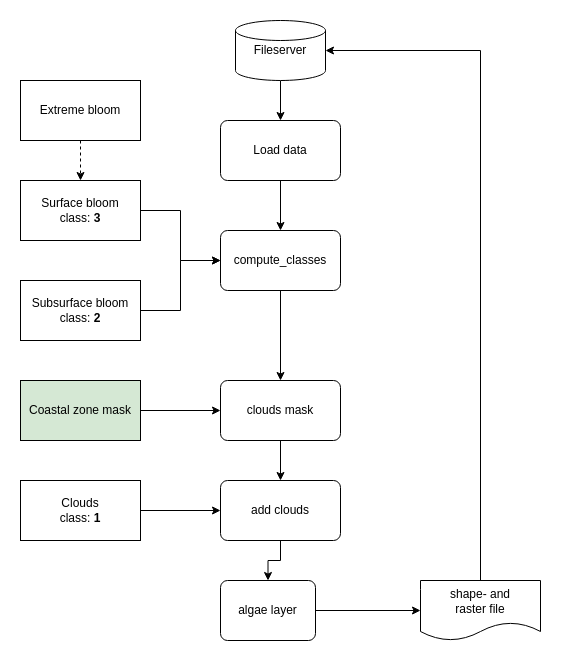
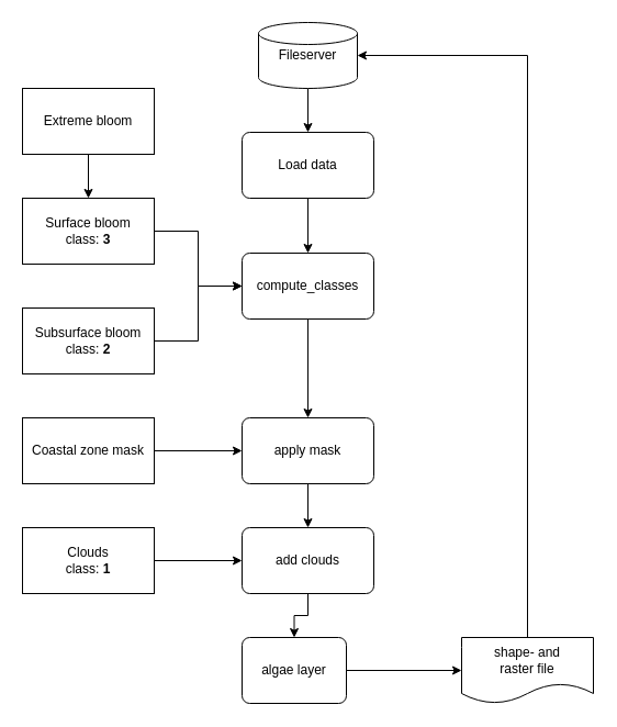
- <mxCell id="18" value="" style="edgeStyle=orthogonalEdgeStyle;rounded=0;orthogonalLoop=1;jettySize=auto;html=1;dashed=1;" edge="1" parent="1" source="19" target="17"><mxGeometry relative="1" as="geometry" /></mxCell>
+ <mxCell id="18" value="" style="edgeStyle=orthogonalEdgeStyle;rounded=0;orthogonalLoop=1;jettySize=auto;html=1;" edge="1" parent="1" source="19" target="17"><mxGeometry relative="1" as="geometry" /></mxCell>
- <mxCell id="21" value="Coastal zone mask" style="rounded=0;whiteSpace=wrap;html=1;fillColor=#d5e8d4;" parent="1" vertex="1"><mxGeometry x="20" y="380" width="120" height="60" as="geometry" /></mxCell>
+ <mxCell id="21" value="Coastal zone mask" style="rounded=0;whiteSpace=wrap;html=1;" parent="1" vertex="1"><mxGeometry x="20" y="380" width="120" height="60" as="geometry" /></mxCell>
- <mxCell id="9" value="clouds mask" style="rounded=1;whiteSpace=wrap;html=1;absoluteArcSize=1;arcSize=14;strokeWidth=1;" parent="1" vertex="1"><mxGeometry x="220" y="380" width="120" height="60" as="geometry" /></mxCell>
+ <mxCell id="9" value="apply mask" style="rounded=1;whiteSpace=wrap;html=1;absoluteArcSize=1;arcSize=14;strokeWidth=1;" parent="1" vertex="1"><mxGeometry x="220" y="380" width="120" height="60" as="geometry" /></mxCell>
